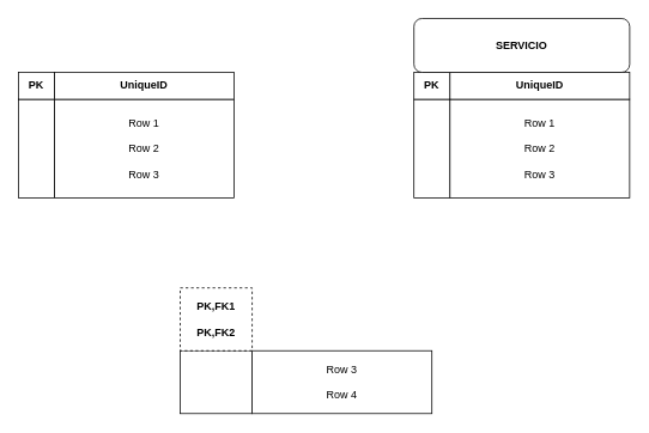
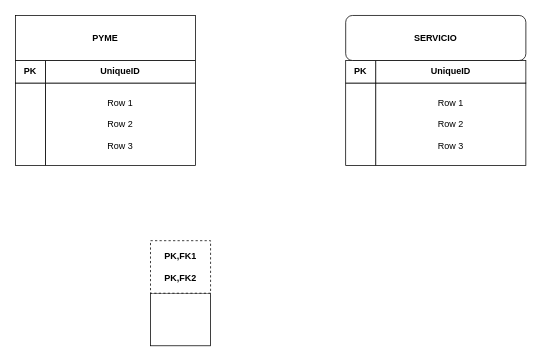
+ <mxCell id="7" value="&lt;b&gt;PYME&lt;/b&gt;" style="whiteSpace=wrap;html=1;" vertex="1" parent="2"><mxGeometry width="240" height="60" as="geometry" /></mxCell>
- <mxCell id="15" value="Row 3&lt;div&gt;&lt;br&gt;&lt;/div&gt;&lt;div&gt;Row 4&lt;/div&gt;" style="whiteSpace=wrap;html=1;" vertex="1" parent="14"><mxGeometry x="80" y="130" width="200" height="70" as="geometry" /></mxCell>
